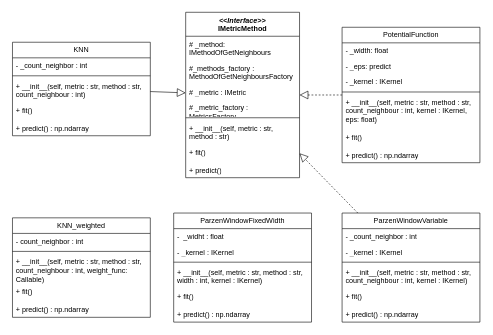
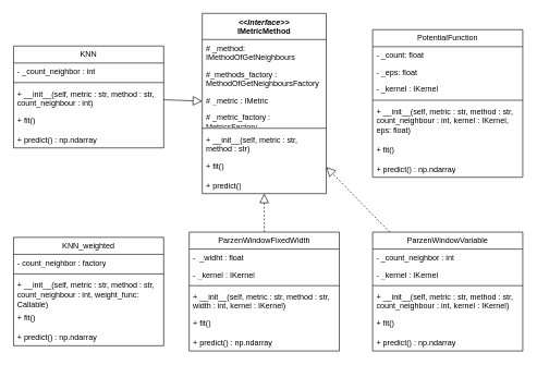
- <mxCell id="38" value="- _width: float" style="text;strokeColor=none;fillColor=none;align=left;verticalAlign=top;spacingLeft=4;spacingRight=4;overflow=hidden;rotatable=0;points=[[0,0.5],[1,0.5]];portConstraint=eastwest;whiteSpace=wrap;html=1;" vertex="1" parent="37"><mxGeometry y="26" width="230" height="26" as="geometry" /></mxCell>
+ <mxCell id="38" value="- _count: float" style="text;strokeColor=none;fillColor=none;align=left;verticalAlign=top;spacingLeft=4;spacingRight=4;overflow=hidden;rotatable=0;points=[[0,0.5],[1,0.5]];portConstraint=eastwest;whiteSpace=wrap;html=1;" vertex="1" parent="37"><mxGeometry y="26" width="230" height="26" as="geometry" /></mxCell>
- <mxCell id="39" value="- _eps: predict" style="text;strokeColor=none;fillColor=none;align=left;verticalAlign=top;spacingLeft=4;spacingRight=4;overflow=hidden;rotatable=0;points=[[0,0.5],[1,0.5]];portConstraint=eastwest;whiteSpace=wrap;html=1;" vertex="1" parent="37"><mxGeometry y="52" width="230" height="26" as="geometry" /></mxCell>
+ <mxCell id="39" value="- _eps: float" style="text;strokeColor=none;fillColor=none;align=left;verticalAlign=top;spacingLeft=4;spacingRight=4;overflow=hidden;rotatable=0;points=[[0,0.5],[1,0.5]];portConstraint=eastwest;whiteSpace=wrap;html=1;" vertex="1" parent="37"><mxGeometry y="52" width="230" height="26" as="geometry" /></mxCell>
- <mxCell id="47" value="" style="endArrow=block;dashed=1;endFill=0;endSize=12;html=1;rounded=0;" edge="1" parent="1" source="37" target="8"><mxGeometry width="160" relative="1" as="geometry"><mxPoint x="490" y="370" as="sourcePoint" /><mxPoint x="650" y="370" as="targetPoint" /></mxGeometry></mxCell>
+ <mxCell id="45" value="" style="endArrow=block;dashed=1;endFill=0;endSize=12;html=1;rounded=0;" edge="1" parent="1" source="23" target="8"><mxGeometry width="160" relative="1" as="geometry"><mxPoint x="490" y="370" as="sourcePoint" /><mxPoint x="650" y="370" as="targetPoint" /></mxGeometry></mxCell>
- <mxCell id="18" value="- count_neighbor : int" style="text;strokeColor=none;fillColor=none;align=left;verticalAlign=top;spacingLeft=4;spacingRight=4;overflow=hidden;rotatable=0;points=[[0,0.5],[1,0.5]];portConstraint=eastwest;whiteSpace=wrap;html=1;" vertex="1" parent="17"><mxGeometry y="26" width="230" height="26" as="geometry" /></mxCell>
+ <mxCell id="18" value="- count_neighbor : factory" style="text;strokeColor=none;fillColor=none;align=left;verticalAlign=top;spacingLeft=4;spacingRight=4;overflow=hidden;rotatable=0;points=[[0,0.5],[1,0.5]];portConstraint=eastwest;whiteSpace=wrap;html=1;" vertex="1" parent="17"><mxGeometry y="26" width="230" height="26" as="geometry" /></mxCell>
